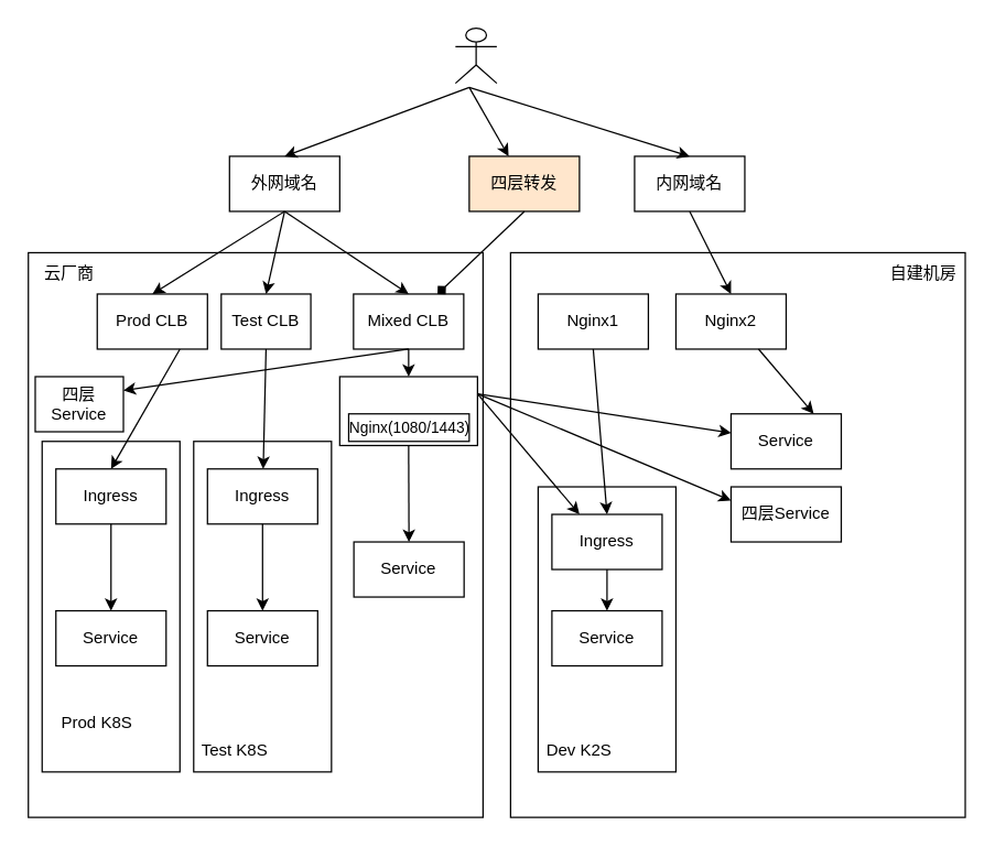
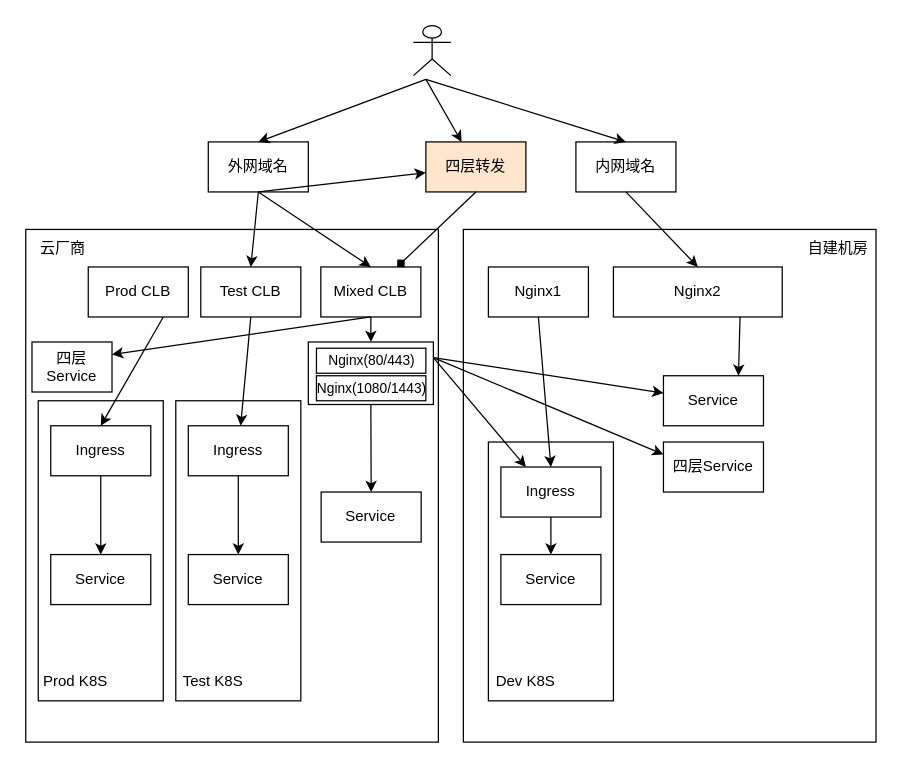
- <mxCell id="33" value="" style="endArrow=classic;html=1;rounded=0;entryX=0.5;entryY=0;entryDx=0;entryDy=0;exitX=0.5;exitY=1;exitDx=0;exitDy=0;" edge="1" parent="1" source="7" target="10"><mxGeometry width="50" height="50" relative="1" as="geometry"><mxPoint x="350" y="73" as="sourcePoint" /><mxPoint x="140" y="123" as="targetPoint" /></mxGeometry></mxCell>
+ <mxCell id="33" value="" style="endArrow=classic;html=1;rounded=0;exitX=0.5;exitY=1;exitDx=0;exitDy=0;" edge="1" parent="1" source="7" target="9"><mxGeometry width="50" height="50" relative="1" as="geometry"><mxPoint x="350" y="73" as="sourcePoint" /><mxPoint x="140" y="123" as="targetPoint" /></mxGeometry></mxCell>
- <mxCell id="11" value="Test CLB" style="rounded=0;whiteSpace=wrap;html=1;" vertex="1" parent="1"><mxGeometry x="160" y="213" width="65" height="40" as="geometry" /></mxCell>
+ <mxCell id="11" value="Test CLB" style="rounded=0;whiteSpace=wrap;html=1;" vertex="1" parent="1"><mxGeometry x="160" y="213" width="80" height="40" as="geometry" /></mxCell>
- <mxCell id="14" value="Nginx2" style="rounded=0;whiteSpace=wrap;html=1;" vertex="1" parent="1"><mxGeometry x="490" y="213" width="80" height="40" as="geometry" /></mxCell>
+ <mxCell id="14" value="Nginx2" style="rounded=0;whiteSpace=wrap;html=1;" vertex="1" parent="1"><mxGeometry x="490" y="213" width="135" height="40" as="geometry" /></mxCell>
+ <mxCell id="42" value="Nginx(80/443)" style="rounded=0;whiteSpace=wrap;html=1;fontSize=11;" vertex="1" parent="1"><mxGeometry x="252.5" y="278" width="87.5" height="20" as="geometry" /></mxCell>
- <mxCell id="16" value="Prod K8S" style="text;html=1;strokeColor=none;fillColor=none;align=center;verticalAlign=middle;whiteSpace=wrap;rounded=0;" vertex="1" parent="1"><mxGeometry x="40" y="510" width="60" height="30" as="geometry" /></mxCell>
+ <mxCell id="16" value="Prod K8S" style="text;html=1;strokeColor=none;fillColor=none;align=center;verticalAlign=middle;whiteSpace=wrap;rounded=0;" vertex="1" parent="1"><mxGeometry x="30" y="530" width="60" height="30" as="geometry" /></mxCell>
- <mxCell id="25" value="Dev K2S" style="text;html=1;strokeColor=none;fillColor=none;align=center;verticalAlign=middle;whiteSpace=wrap;rounded=0;" vertex="1" parent="1"><mxGeometry x="390" y="530" width="60" height="30" as="geometry" /></mxCell>
+ <mxCell id="25" value="Dev K8S" style="text;html=1;strokeColor=none;fillColor=none;align=center;verticalAlign=middle;whiteSpace=wrap;rounded=0;" vertex="1" parent="1"><mxGeometry x="390" y="530" width="60" height="30" as="geometry" /></mxCell>
